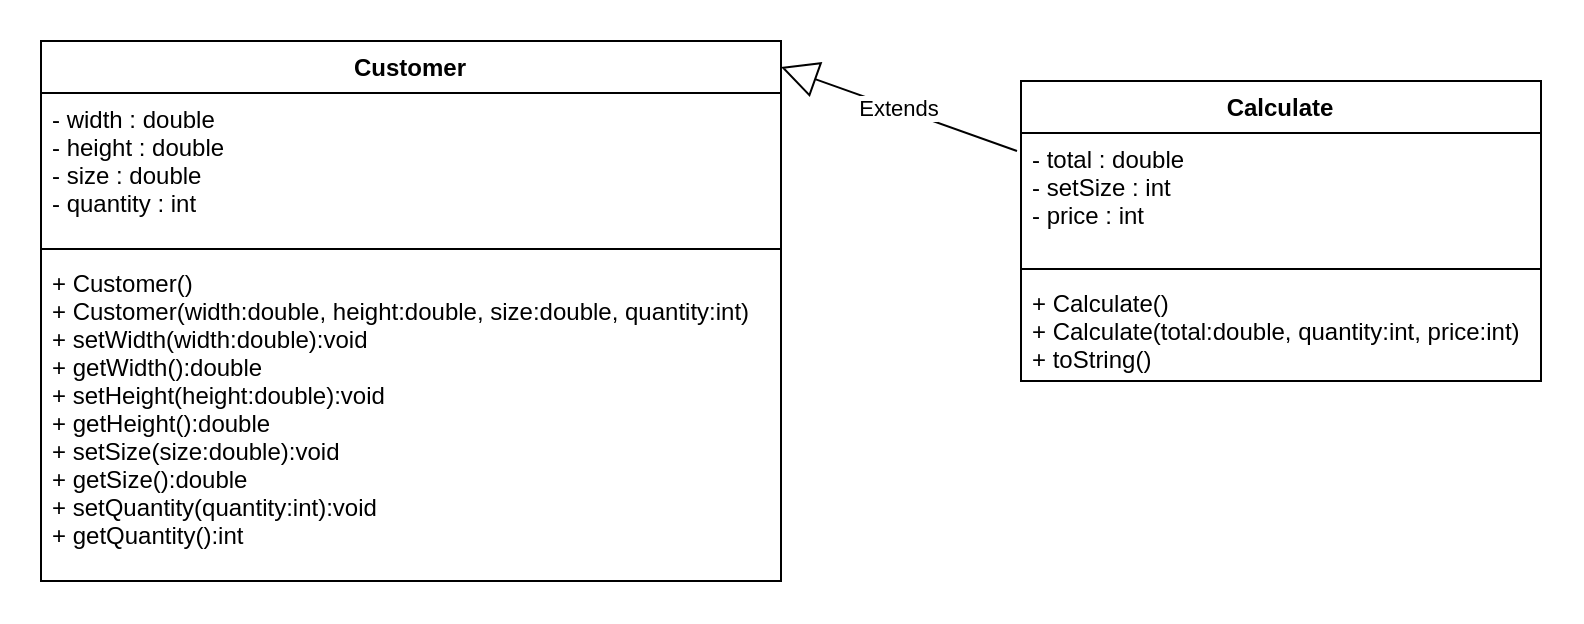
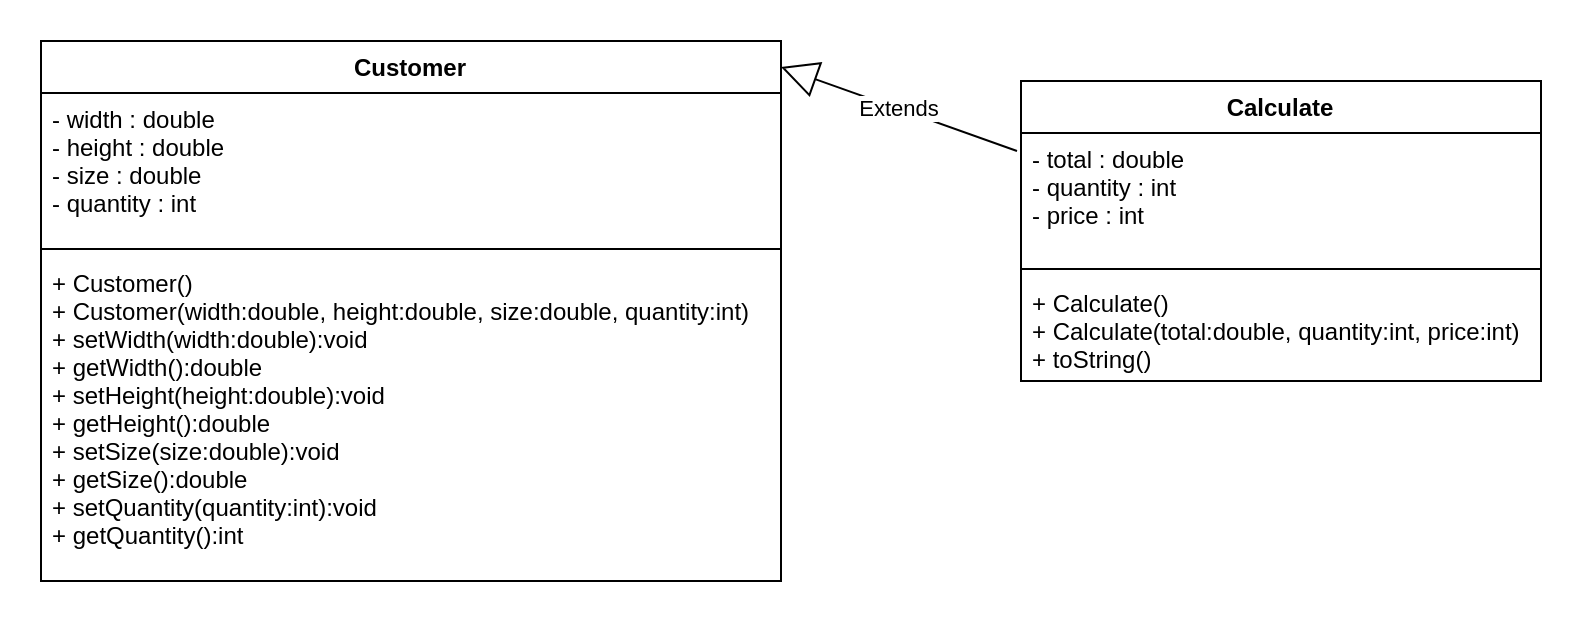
- <mxCell id="3" value="- total : double&#10;- setSize : int&#10;- price : int&#10; " style="text;strokeColor=none;fillColor=none;align=left;verticalAlign=top;spacingLeft=4;spacingRight=4;overflow=hidden;rotatable=0;points=[[0,0.5],[1,0.5]];portConstraint=eastwest;" vertex="1" parent="2"><mxGeometry y="26" width="260" height="64" as="geometry" /></mxCell>
+ <mxCell id="3" value="- total : double&#10;- quantity : int&#10;- price : int&#10; " style="text;strokeColor=none;fillColor=none;align=left;verticalAlign=top;spacingLeft=4;spacingRight=4;overflow=hidden;rotatable=0;points=[[0,0.5],[1,0.5]];portConstraint=eastwest;" vertex="1" parent="2"><mxGeometry y="26" width="260" height="64" as="geometry" /></mxCell>
